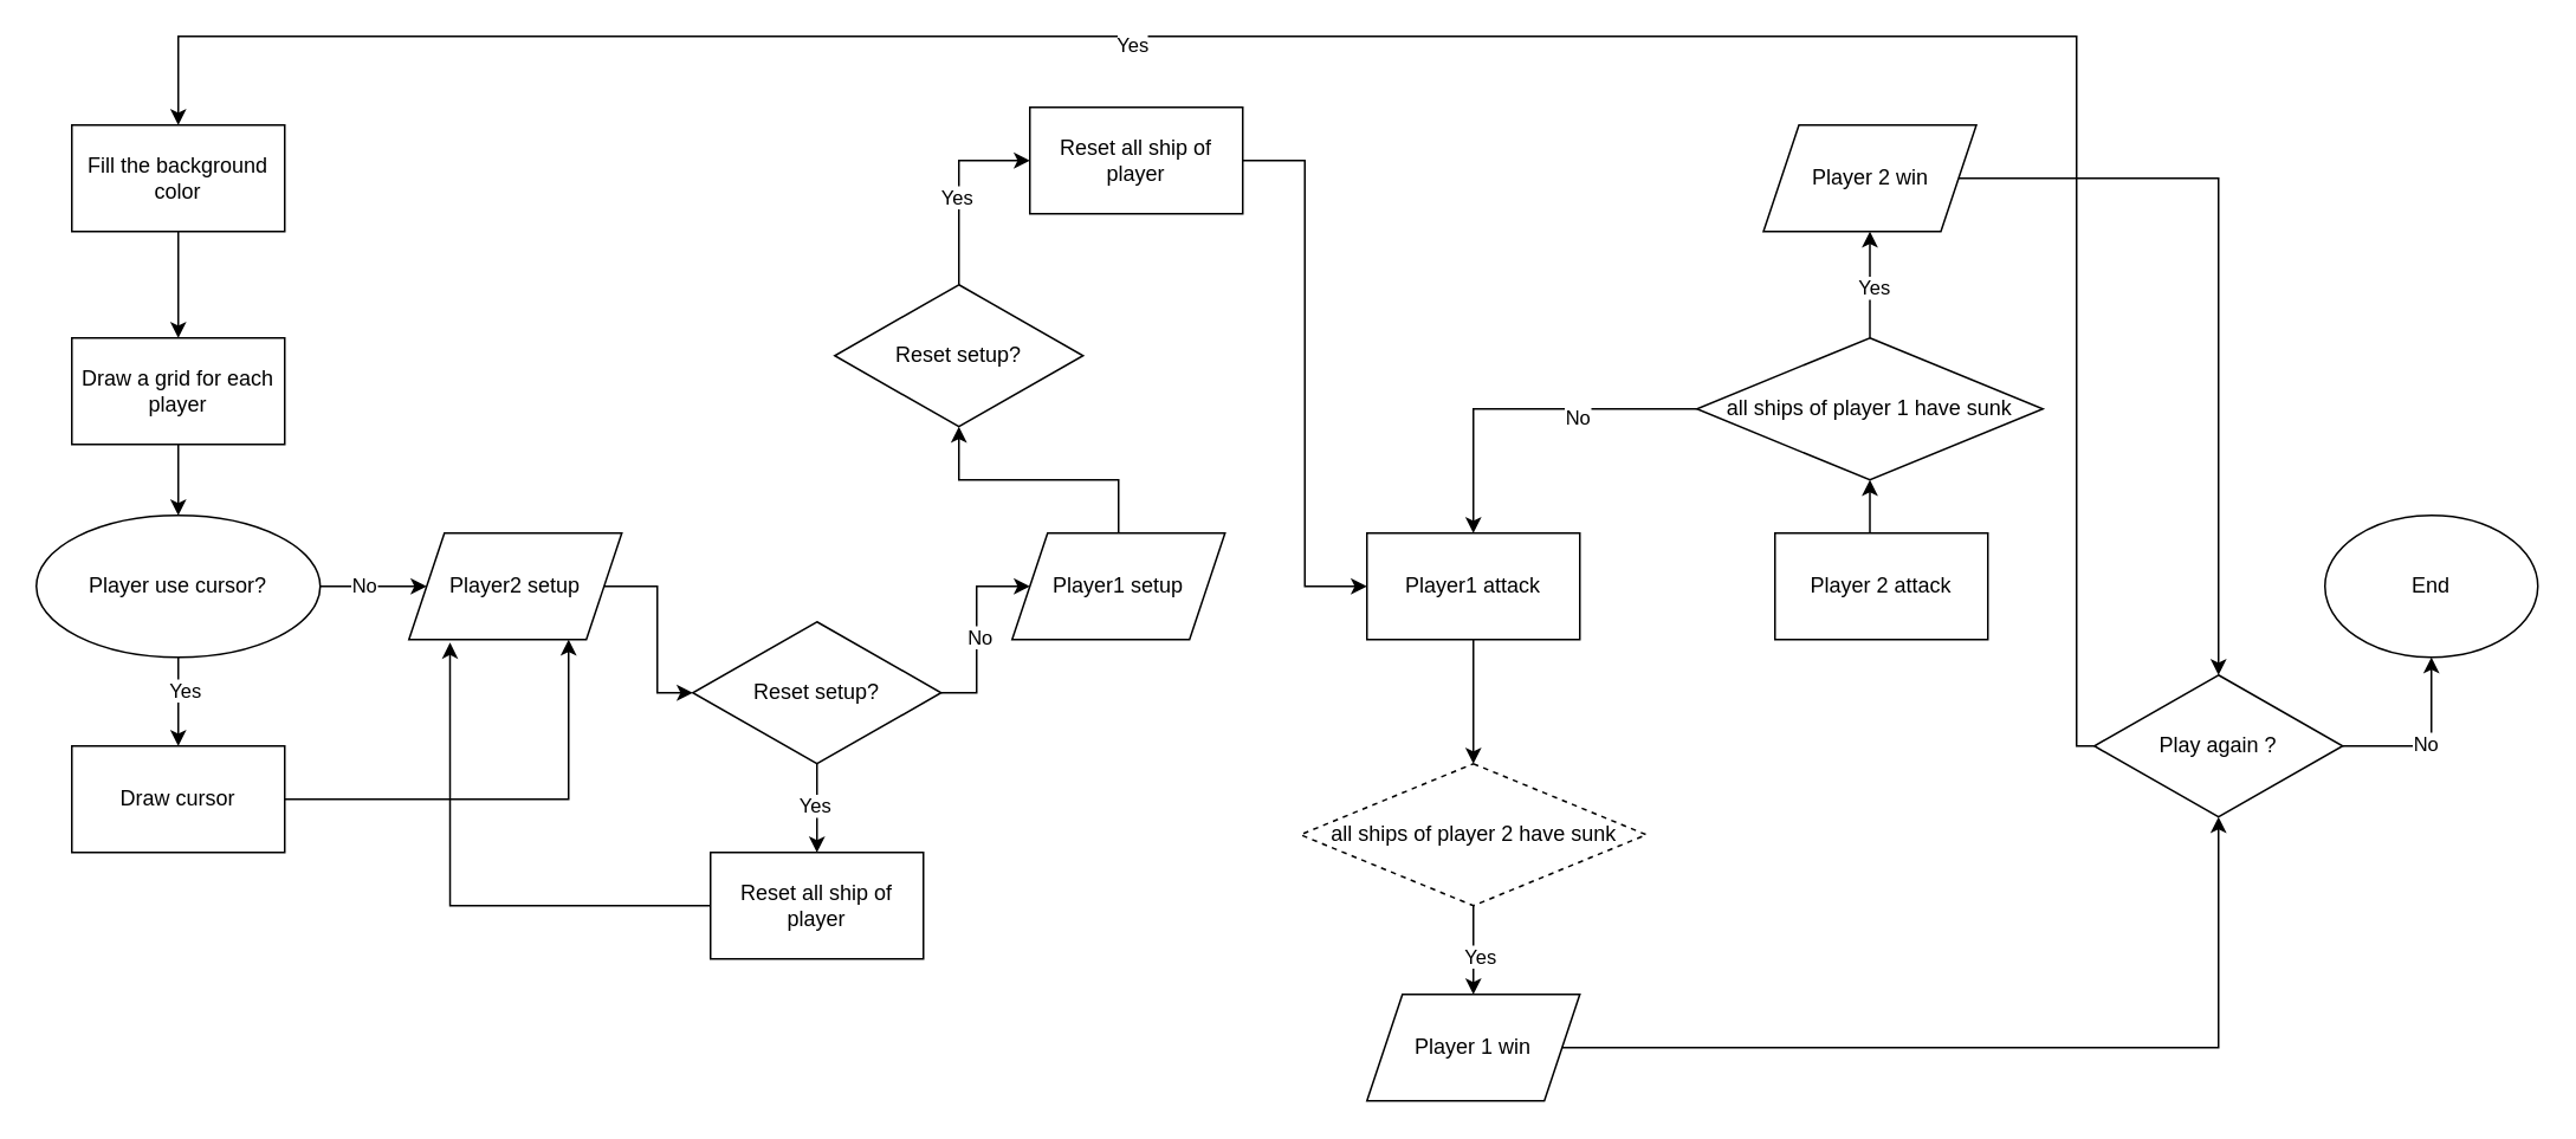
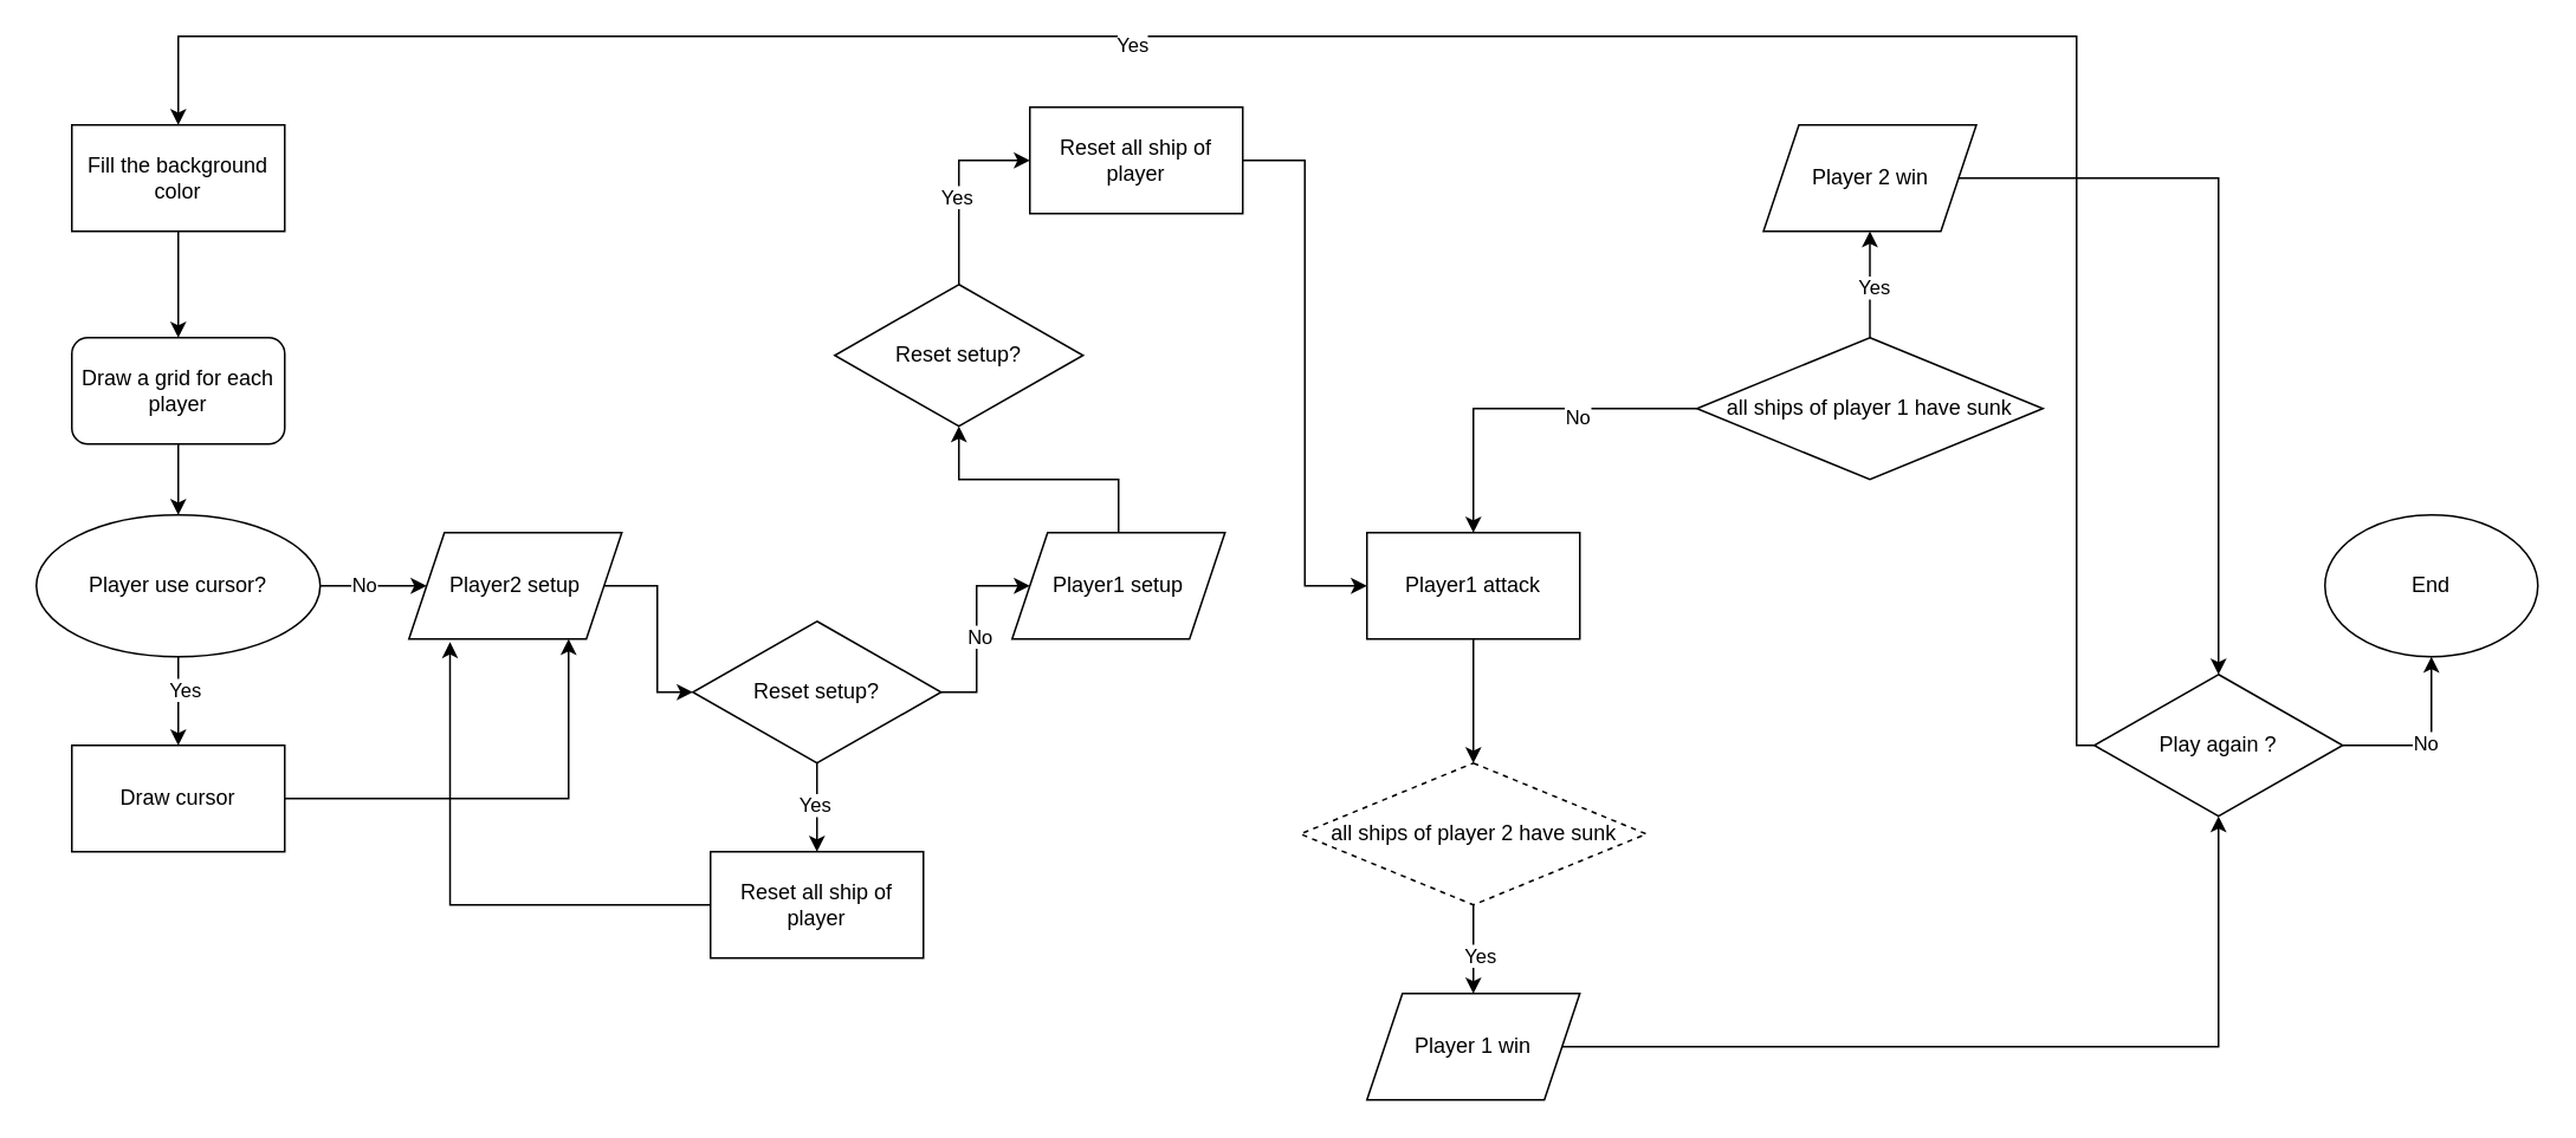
- <mxCell id="9" value="Draw a grid for each player" style="rounded=0;whiteSpace=wrap;html=1;" vertex="1" parent="1"><mxGeometry x="40" y="190" width="120" height="60" as="geometry" /></mxCell>
+ <mxCell id="9" value="Draw a grid for each player" style="whiteSpace=wrap;html=1;rounded=1;" vertex="1" parent="1"><mxGeometry x="40" y="190" width="120" height="60" as="geometry" /></mxCell>
- <mxCell id="34" style="edgeStyle=orthogonalEdgeStyle;rounded=0;orthogonalLoop=1;jettySize=auto;html=1;exitX=0.5;exitY=0;exitDx=0;exitDy=0;entryX=0.5;entryY=1;entryDx=0;entryDy=0;" edge="1" parent="1" source="35" target="42"><mxGeometry relative="1" as="geometry" /></mxCell>
- <mxCell id="35" value="Player 2 attack" style="rounded=0;whiteSpace=wrap;html=1;" vertex="1" parent="1"><mxGeometry x="1000" y="300" width="120" height="60" as="geometry" /></mxCell>
